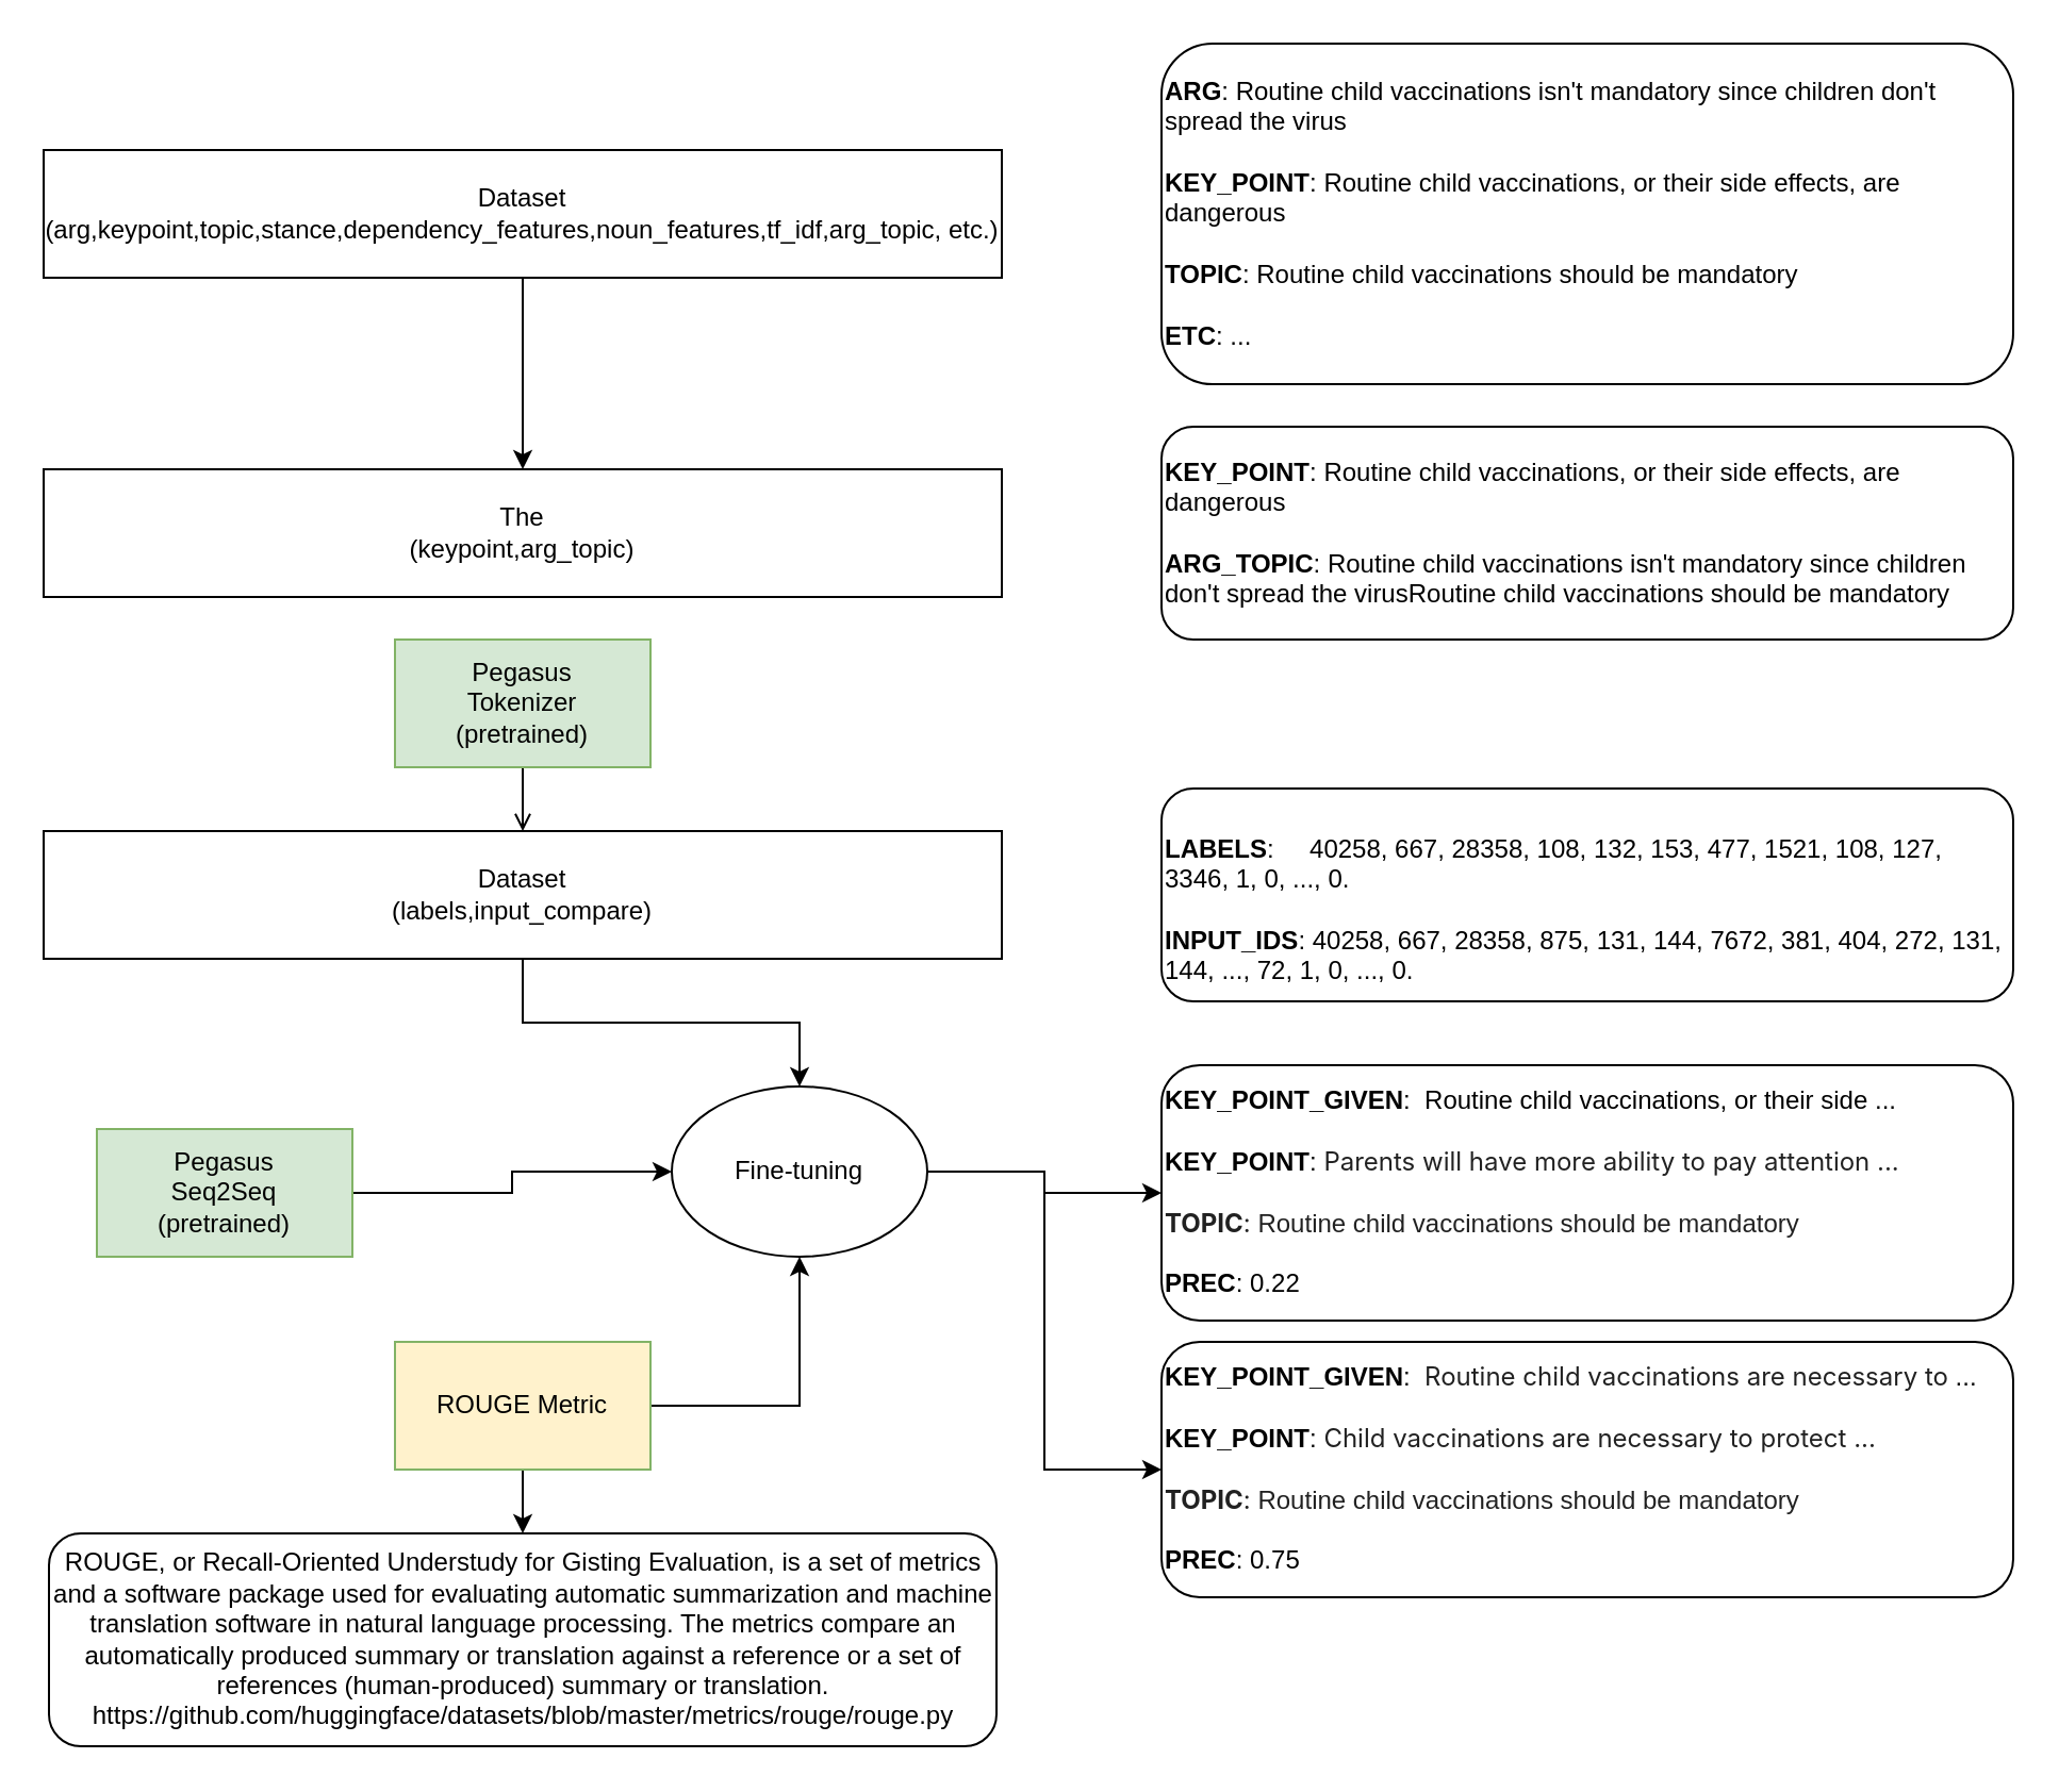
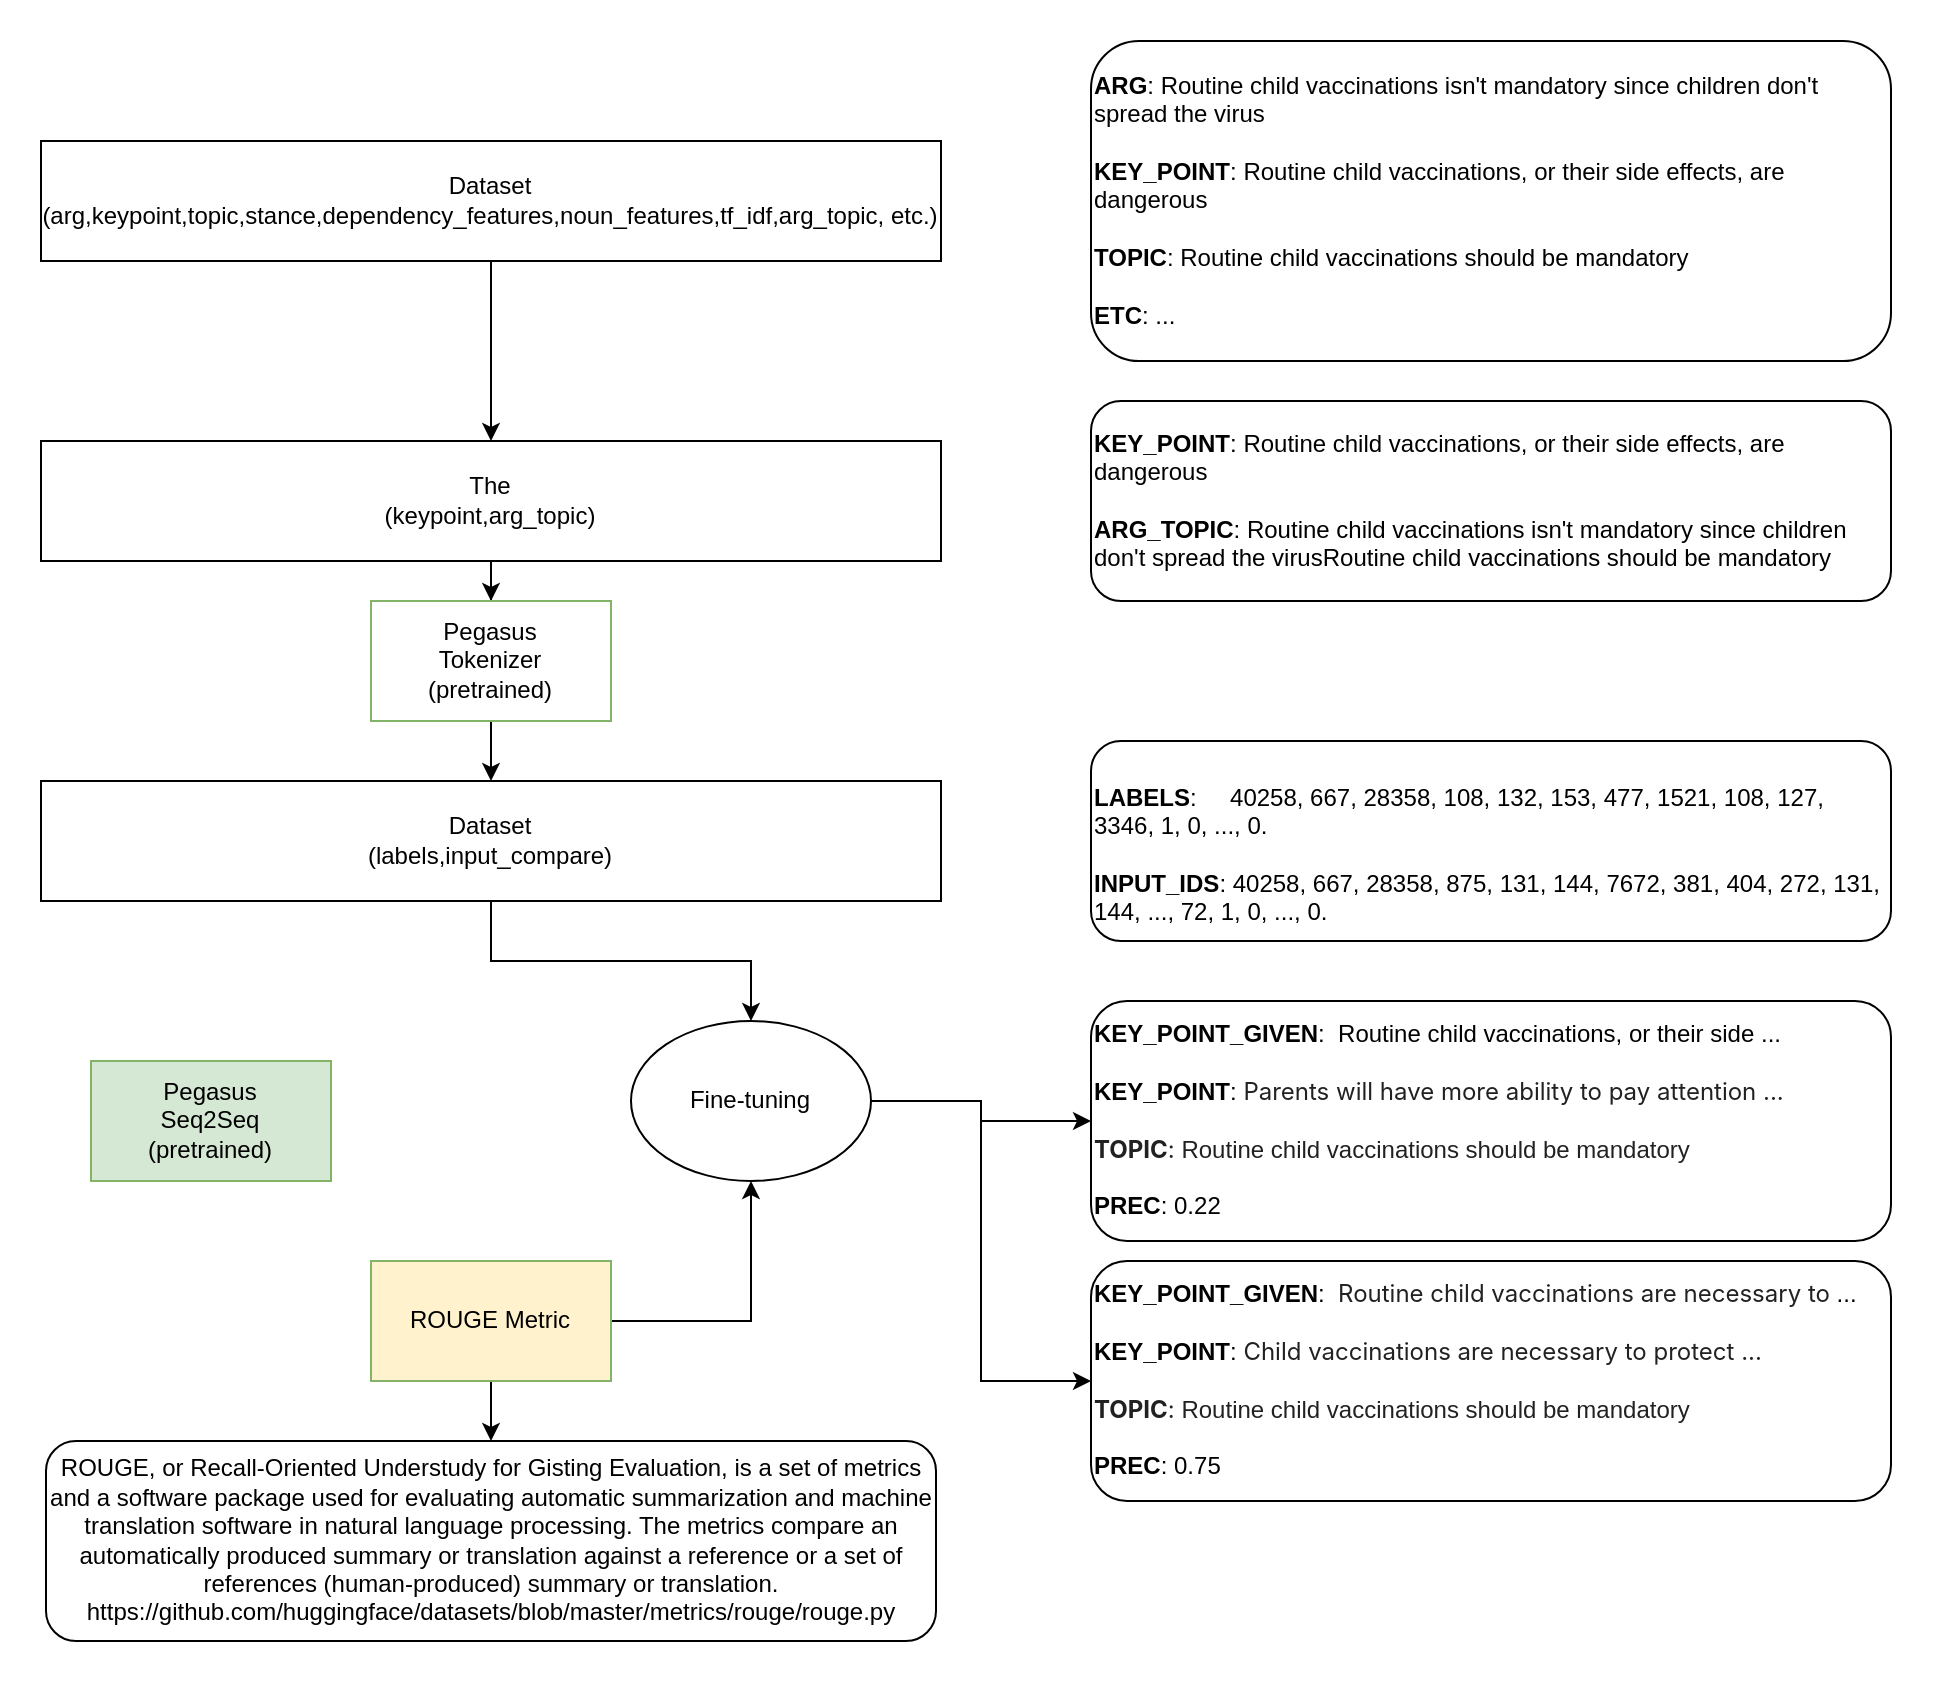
+ <mxCell id="6" style="edgeStyle=orthogonalEdgeStyle;rounded=0;orthogonalLoop=1;jettySize=auto;html=1;fontSize=12;" parent="1" source="7" target="14" edge="1"><mxGeometry relative="1" as="geometry" /></mxCell>
- <mxCell id="14" value="Pegasus&lt;br&gt;Tokenizer&lt;br&gt;(pretrained)" style="rounded=0;whiteSpace=wrap;html=1;fillColor=#d5e8d4;strokeColor=#82b366;" parent="1" vertex="1"><mxGeometry x="185" y="300" width="120" height="60" as="geometry" /></mxCell>
+ <mxCell id="14" value="Pegasus&lt;br&gt;Tokenizer&lt;br&gt;(pretrained)" style="rounded=0;whiteSpace=wrap;html=1;fillColor=#ffffff;strokeColor=#82b366;" parent="1" vertex="1"><mxGeometry x="185" y="300" width="120" height="60" as="geometry" /></mxCell>
- <mxCell id="13" style="edgeStyle=orthogonalEdgeStyle;rounded=0;orthogonalLoop=1;jettySize=auto;html=1;entryX=0.5;entryY=0;entryDx=0;entryDy=0;fontSize=12;endArrow=open;" parent="1" source="14" target="9" edge="1"><mxGeometry relative="1" as="geometry" /></mxCell>
+ <mxCell id="13" style="edgeStyle=orthogonalEdgeStyle;rounded=0;orthogonalLoop=1;jettySize=auto;html=1;entryX=0.5;entryY=0;entryDx=0;entryDy=0;fontSize=12;" parent="1" source="14" target="9" edge="1"><mxGeometry relative="1" as="geometry" /></mxCell>
- <mxCell id="2" style="edgeStyle=orthogonalEdgeStyle;rounded=0;orthogonalLoop=1;jettySize=auto;html=1;entryX=0;entryY=0.5;entryDx=0;entryDy=0;fontSize=12;" parent="1" source="3" target="17" edge="1"><mxGeometry relative="1" as="geometry" /></mxCell>
